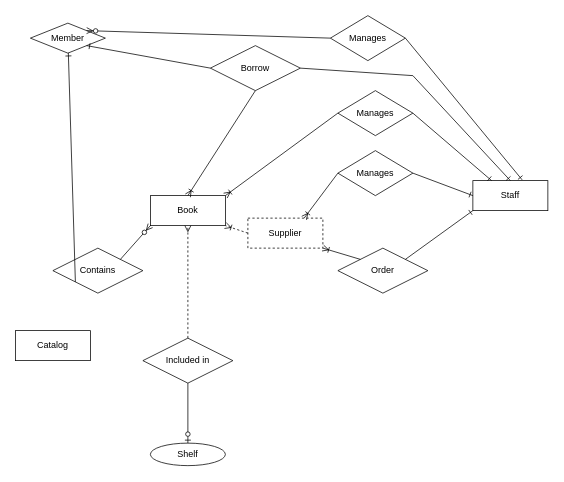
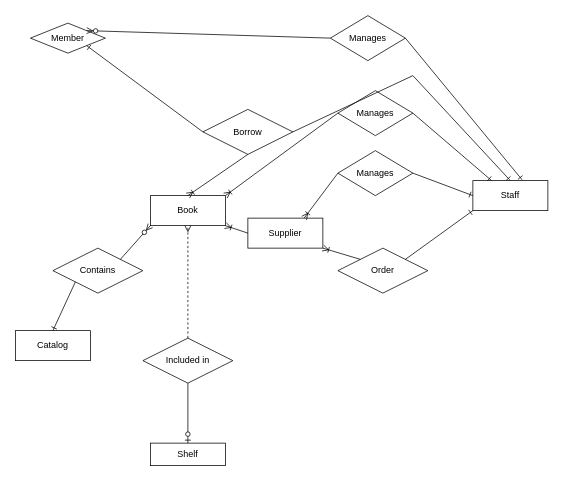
- <mxCell id="12" value="Borrow" style="shape=rhombus;perimeter=rhombusPerimeter;whiteSpace=wrap;html=1;align=center;" vertex="1" parent="1"><mxGeometry x="280" y="60" width="120" height="60" as="geometry" /></mxCell>
+ <mxCell id="12" value="Borrow" style="shape=rhombus;perimeter=rhombusPerimeter;whiteSpace=wrap;html=1;align=center;" vertex="1" parent="1"><mxGeometry x="270" y="145" width="120" height="60" as="geometry" /></mxCell>
- <mxCell id="20" value="" style="fontSize=12;html=1;endArrow=ERone;endFill=1;rounded=0;exitX=0;exitY=1;exitDx=0;exitDy=0;" edge="1" parent="1" source="19" target="3"><mxGeometry width="100" height="100" relative="1" as="geometry"><mxPoint x="240" y="370" as="sourcePoint" /><mxPoint x="340" y="270" as="targetPoint" /></mxGeometry></mxCell>
+ <mxCell id="20" value="" style="fontSize=12;html=1;endArrow=ERone;endFill=1;rounded=0;exitX=0;exitY=1;exitDx=0;exitDy=0;entryX=0.5;entryY=0;entryDx=0;entryDy=0;" edge="1" parent="1" source="19" target="7"><mxGeometry width="100" height="100" relative="1" as="geometry"><mxPoint x="240" y="370" as="sourcePoint" /><mxPoint x="340" y="270" as="targetPoint" /></mxGeometry></mxCell>
- <mxCell id="22" value="" style="fontSize=12;html=1;endArrow=ERoneToMany;rounded=0;entryX=1;entryY=1;entryDx=0;entryDy=0;exitX=0;exitY=0.5;exitDx=0;exitDy=0;dashed=1;" edge="1" parent="1" source="5" target="6"><mxGeometry width="100" height="100" relative="1" as="geometry"><mxPoint x="330" y="450" as="sourcePoint" /><mxPoint x="300" y="320" as="targetPoint" /></mxGeometry></mxCell>
+ <mxCell id="22" value="" style="fontSize=12;html=1;endArrow=ERoneToMany;rounded=0;entryX=1;entryY=1;entryDx=0;entryDy=0;exitX=0;exitY=0.5;exitDx=0;exitDy=0;" edge="1" parent="1" source="5" target="6"><mxGeometry width="100" height="100" relative="1" as="geometry"><mxPoint x="330" y="450" as="sourcePoint" /><mxPoint x="300" y="320" as="targetPoint" /></mxGeometry></mxCell>
- <mxCell id="5" value="Supplier" style="whiteSpace=wrap;html=1;align=center;dashed=1;" vertex="1" parent="1"><mxGeometry x="330" y="290" width="100" height="40" as="geometry" /></mxCell>
+ <mxCell id="5" value="Supplier" style="whiteSpace=wrap;html=1;align=center;" vertex="1" parent="1"><mxGeometry x="330" y="290" width="100" height="40" as="geometry" /></mxCell>
- <mxCell id="4" value="Shelf" style="ellipse;whiteSpace=wrap;html=1;align=center;" vertex="1" parent="1"><mxGeometry x="200" y="590" width="100" height="30" as="geometry" /></mxCell>
+ <mxCell id="4" value="Shelf" style="whiteSpace=wrap;html=1;align=center;" vertex="1" parent="1"><mxGeometry x="200" y="590" width="100" height="30" as="geometry" /></mxCell>
